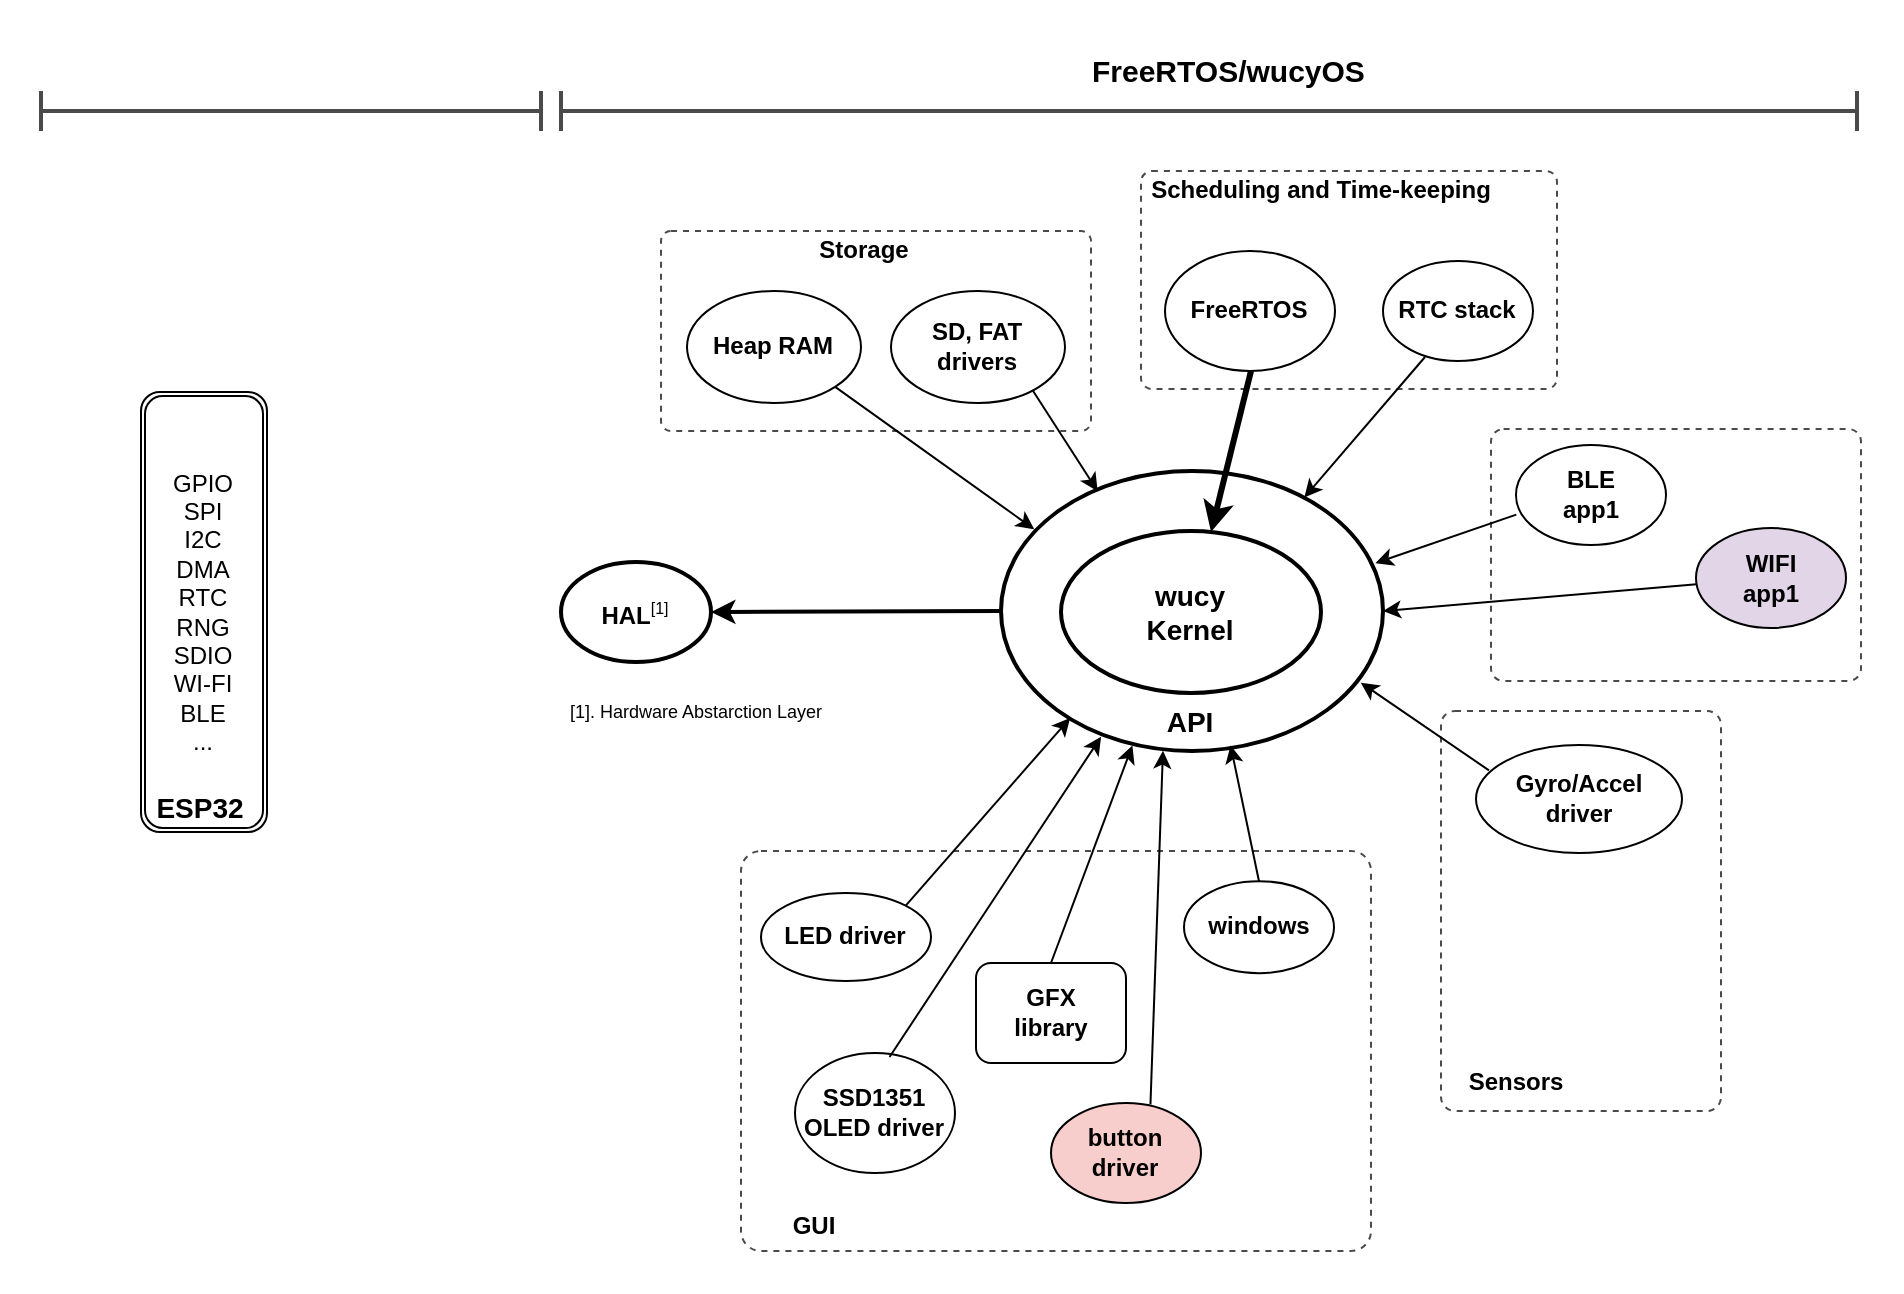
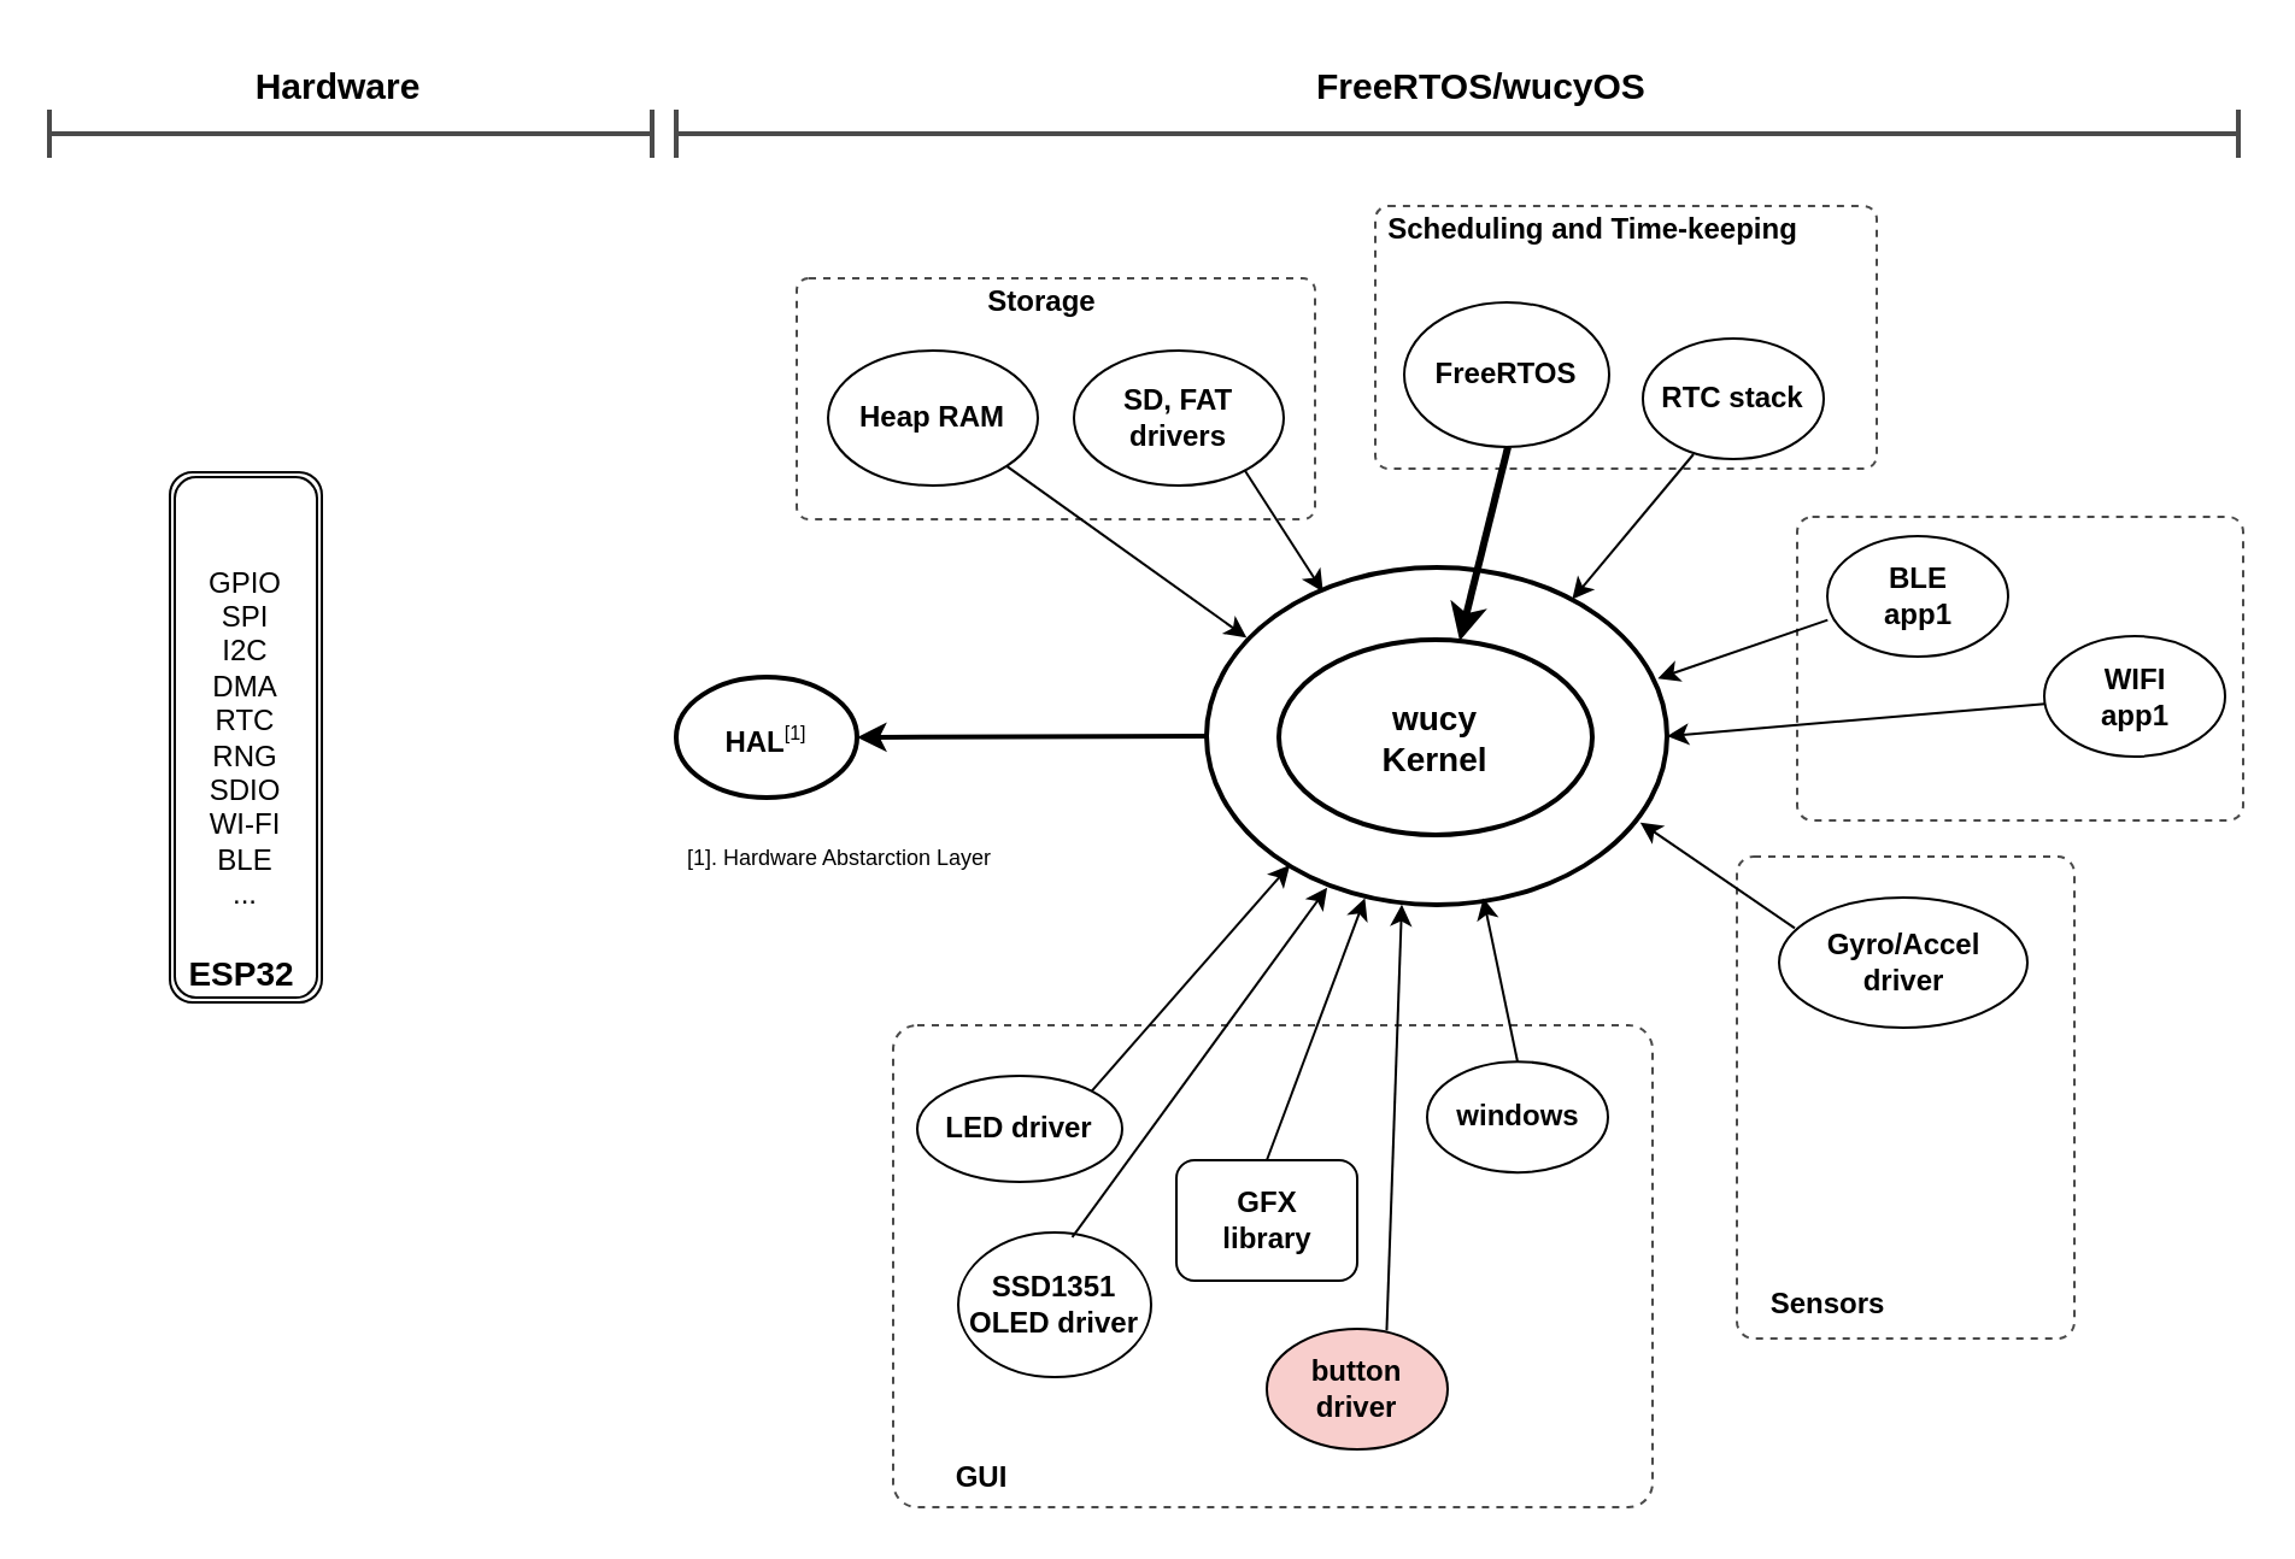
+ <mxCell id="44" value="&lt;b&gt;&lt;font style=&quot;font-size: 15px&quot;&gt;Hardware&lt;/font&gt;&lt;/b&gt;" style="text;html=1;strokeColor=none;fillColor=none;align=center;verticalAlign=middle;whiteSpace=wrap;rounded=0;glass=0;" vertex="1" parent="1"><mxGeometry x="120" y="25" width="40" height="20" as="geometry" /></mxCell>
- <mxCell id="29" value="&lt;b&gt;RTC stack&lt;br&gt;&lt;/b&gt;" style="ellipse;whiteSpace=wrap;html=1;strokeWidth=1;" vertex="1" parent="1"><mxGeometry x="691" y="130" width="75" height="50" as="geometry" /></mxCell>
+ <mxCell id="29" value="&lt;b&gt;RTC stack&lt;br&gt;&lt;/b&gt;" style="ellipse;whiteSpace=wrap;html=1;strokeWidth=1;" vertex="1" parent="1"><mxGeometry x="681" y="140" width="75" height="50" as="geometry" /></mxCell>
- <mxCell id="17" value="&lt;b&gt;WIFI&lt;br&gt;app1&lt;br&gt;&lt;/b&gt;" style="ellipse;whiteSpace=wrap;html=1;strokeWidth=1;fillColor=#e1d5e7;" vertex="1" parent="1"><mxGeometry x="847.5" y="263.5" width="75" height="50" as="geometry" /></mxCell>
+ <mxCell id="17" value="&lt;b&gt;WIFI&lt;br&gt;app1&lt;br&gt;&lt;/b&gt;" style="ellipse;whiteSpace=wrap;html=1;strokeWidth=1;" vertex="1" parent="1"><mxGeometry x="847.5" y="263.5" width="75" height="50" as="geometry" /></mxCell>
- <mxCell id="37" value="&lt;b&gt;&lt;font style=&quot;font-size: 14px&quot;&gt;API&lt;/font&gt;&lt;/b&gt;" style="text;html=1;strokeColor=none;fillColor=none;align=center;verticalAlign=middle;whiteSpace=wrap;rounded=0;glass=0;" vertex="1" parent="1"><mxGeometry x="555" y="351.128" width="80" height="20" as="geometry" /></mxCell>
- <mxCell id="15" value="&lt;font style=&quot;font-size: 12px&quot;&gt;&lt;b&gt;SSD1351&lt;br&gt;OLED driver&lt;/b&gt;&lt;/font&gt;" style="ellipse;whiteSpace=wrap;html=1;strokeWidth=1;" vertex="1" parent="1"><mxGeometry x="397" y="526" width="80" height="60" as="geometry" /></mxCell>
+ <mxCell id="15" value="&lt;font style=&quot;font-size: 12px&quot;&gt;&lt;b&gt;SSD1351&lt;br&gt;OLED driver&lt;/b&gt;&lt;/font&gt;" style="ellipse;whiteSpace=wrap;html=1;strokeWidth=1;" vertex="1" parent="1"><mxGeometry x="397" y="511" width="80" height="60" as="geometry" /></mxCell>
